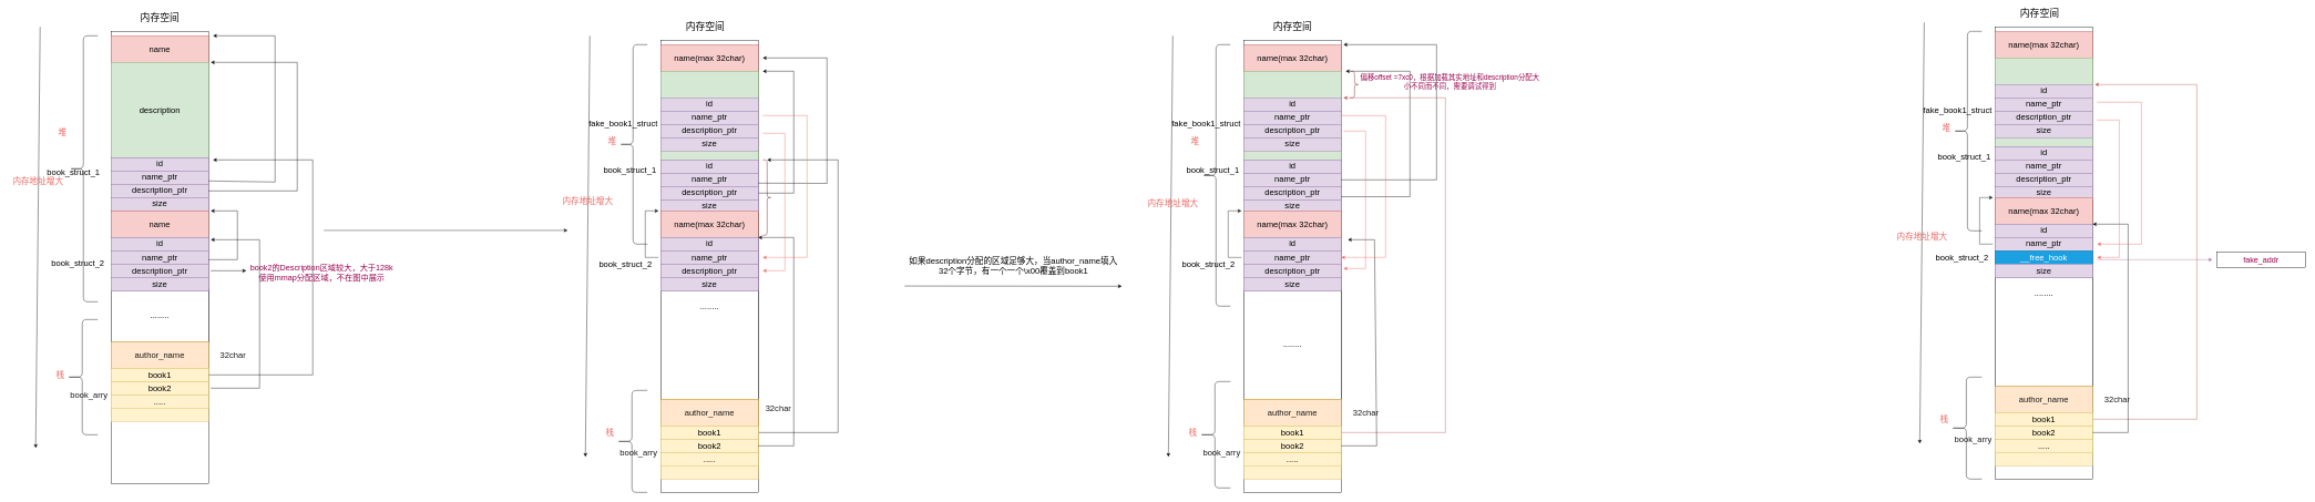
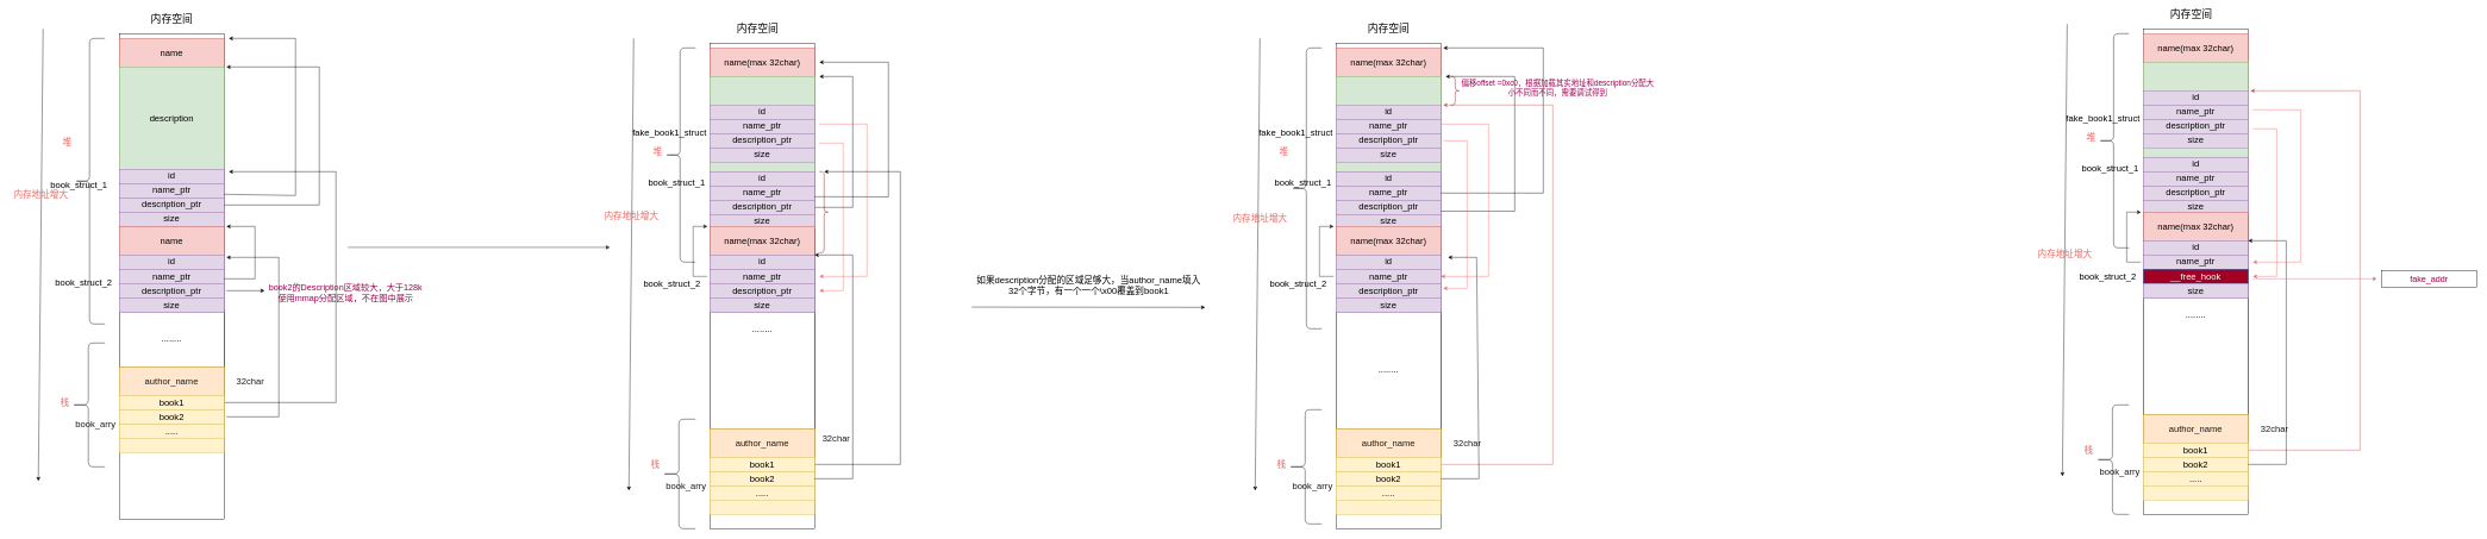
- <mxCell id="121" value="&lt;font style=&quot;font-size: 16px&quot; color=&quot;#99004d&quot;&gt;偏移offset =7xc0，根据加载其实地址和description分配大&lt;br&gt;小不同而不同，需要调试得到&lt;/font&gt;" style="text;html=1;align=center;verticalAlign=middle;resizable=0;points=[];autosize=1;strokeColor=none;fillColor=none;strokeWidth=5;" vertex="1" parent="1"><mxGeometry x="3060" y="170" width="420" height="30" as="geometry" /></mxCell>
+ <mxCell id="121" value="&lt;font style=&quot;font-size: 16px&quot; color=&quot;#99004d&quot;&gt;偏移offset =0xc0，根据加载其实地址和description分配大&lt;br&gt;小不同而不同，需要调试得到&lt;/font&gt;" style="text;html=1;align=center;verticalAlign=middle;resizable=0;points=[];autosize=1;strokeColor=none;fillColor=none;strokeWidth=5;" vertex="1" parent="1"><mxGeometry x="3060" y="170" width="420" height="30" as="geometry" /></mxCell>
- <mxCell id="158" value="__free_hook" style="rounded=0;whiteSpace=wrap;html=1;fontSize=19;fillColor=#1ba1e2;strokeColor=#006EAF;fontColor=#ffffff;" vertex="1" parent="1"><mxGeometry x="4500" y="565" width="220" height="30" as="geometry" /></mxCell>
+ <mxCell id="158" value="__free_hook" style="rounded=0;whiteSpace=wrap;html=1;fontSize=19;fillColor=#a20025;strokeColor=#006EAF;fontColor=#ffffff;" vertex="1" parent="1"><mxGeometry x="4500" y="565" width="220" height="30" as="geometry" /></mxCell>
